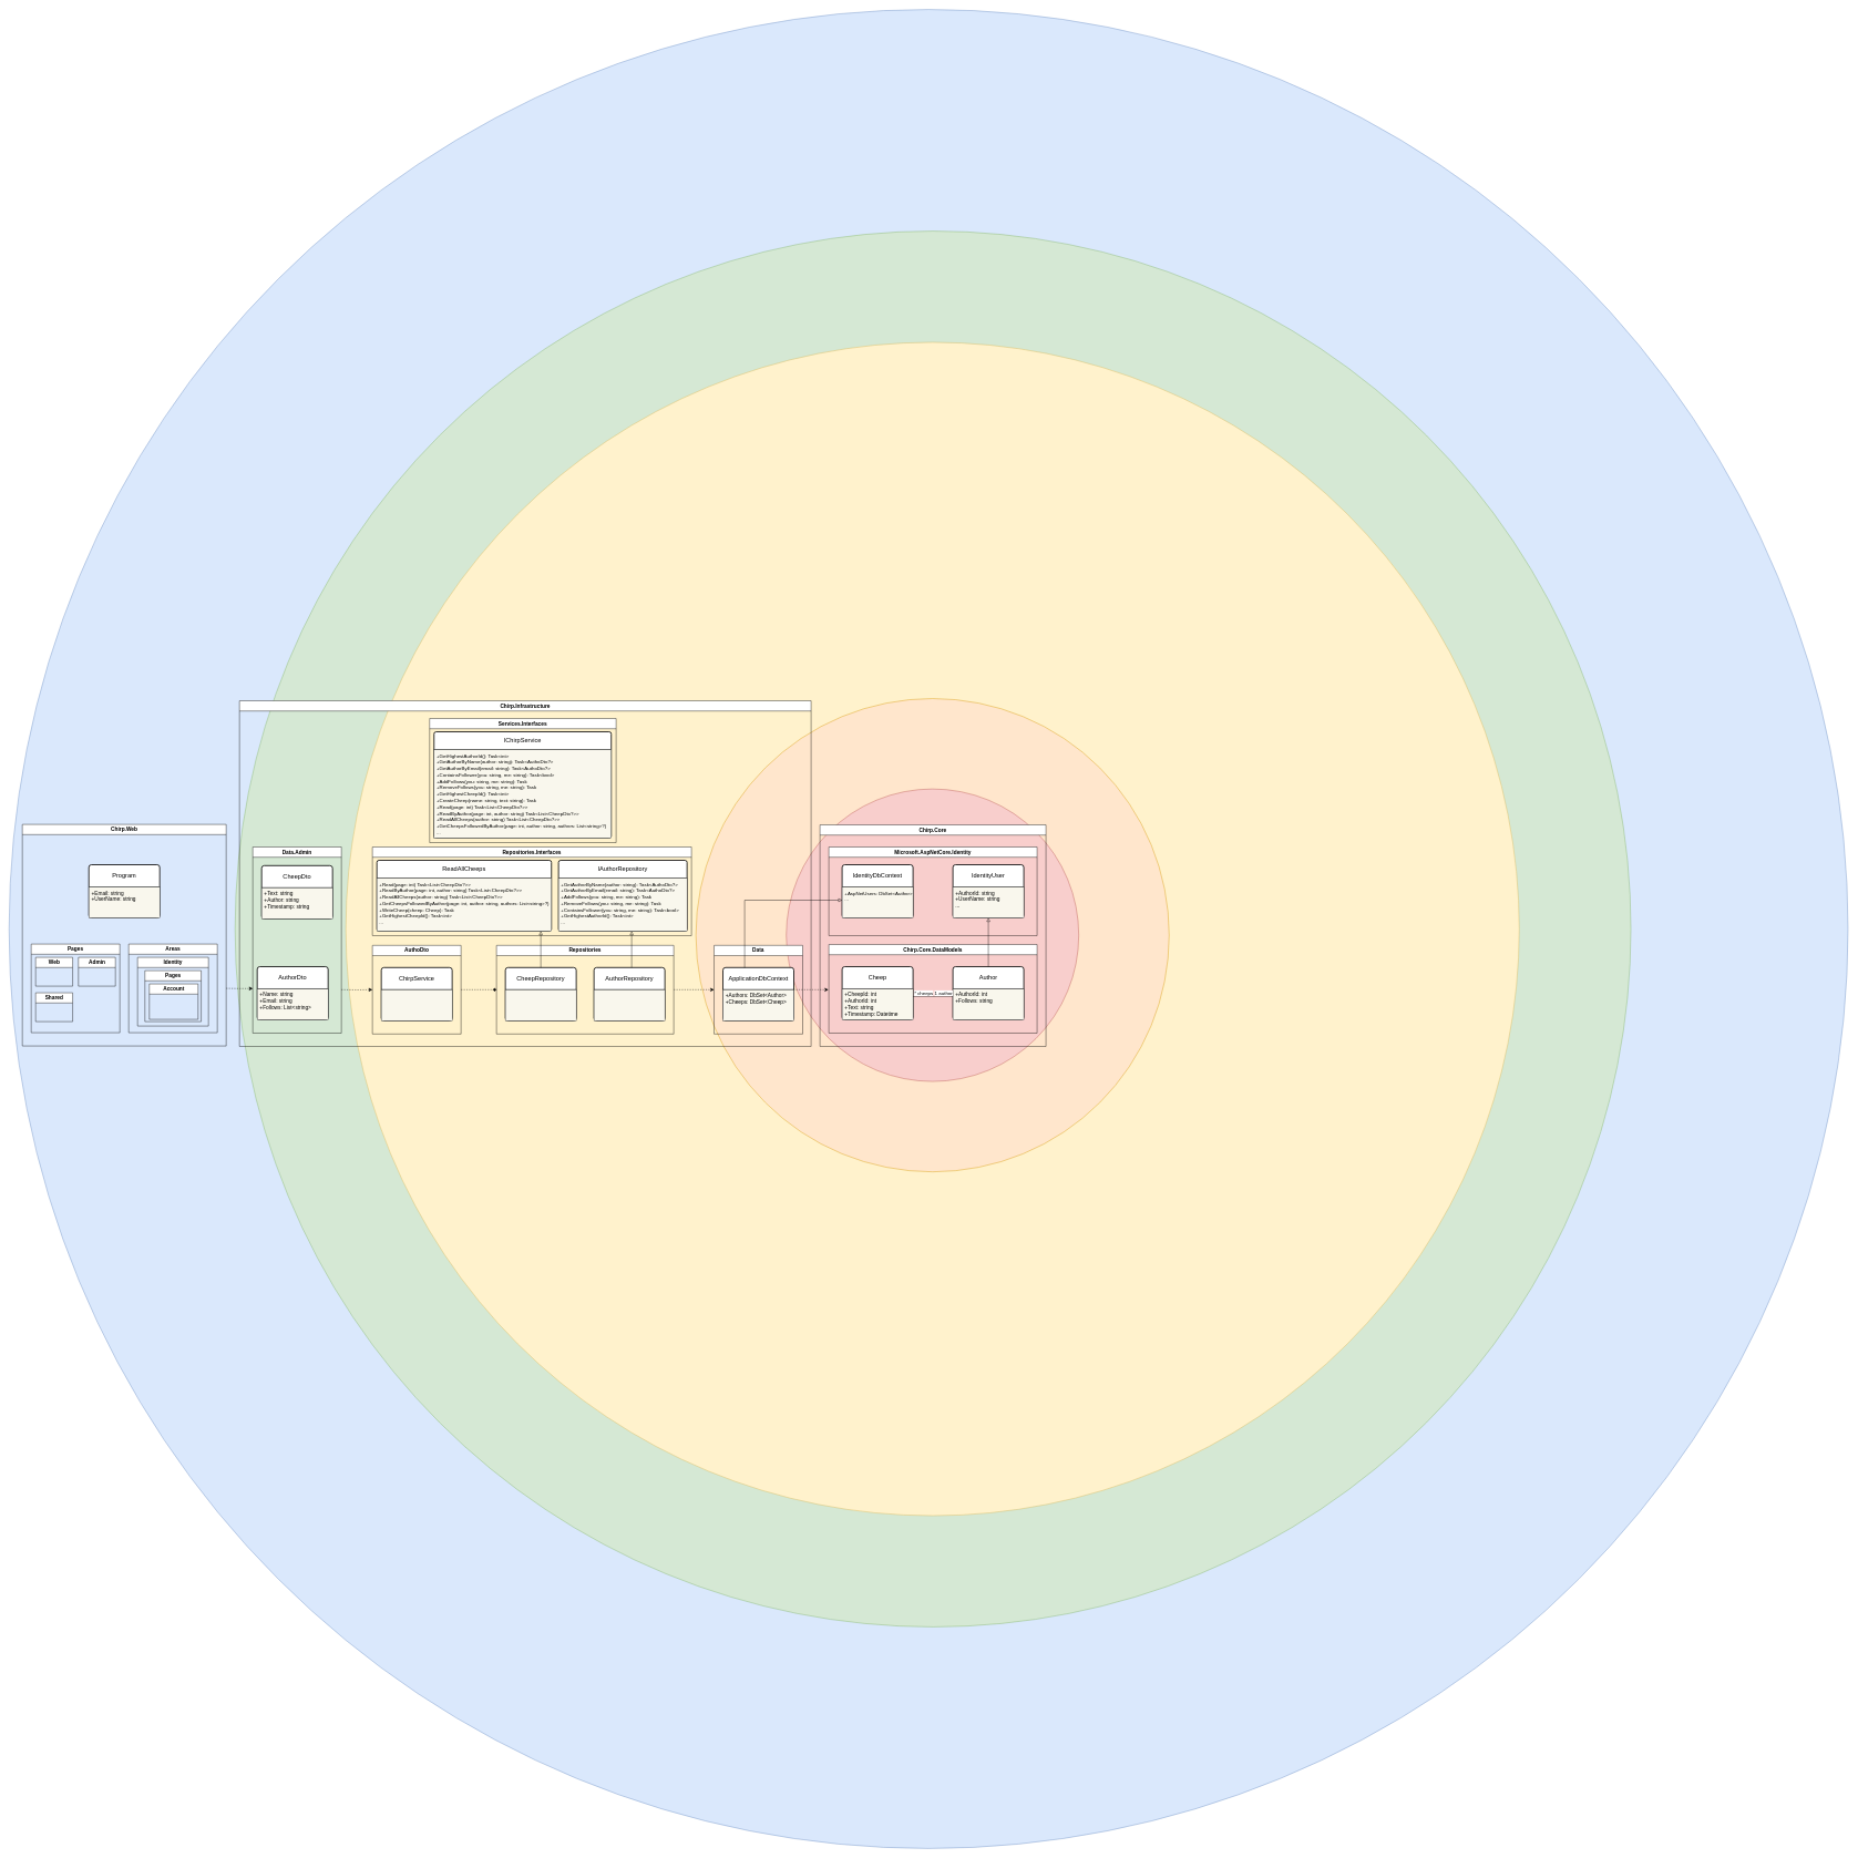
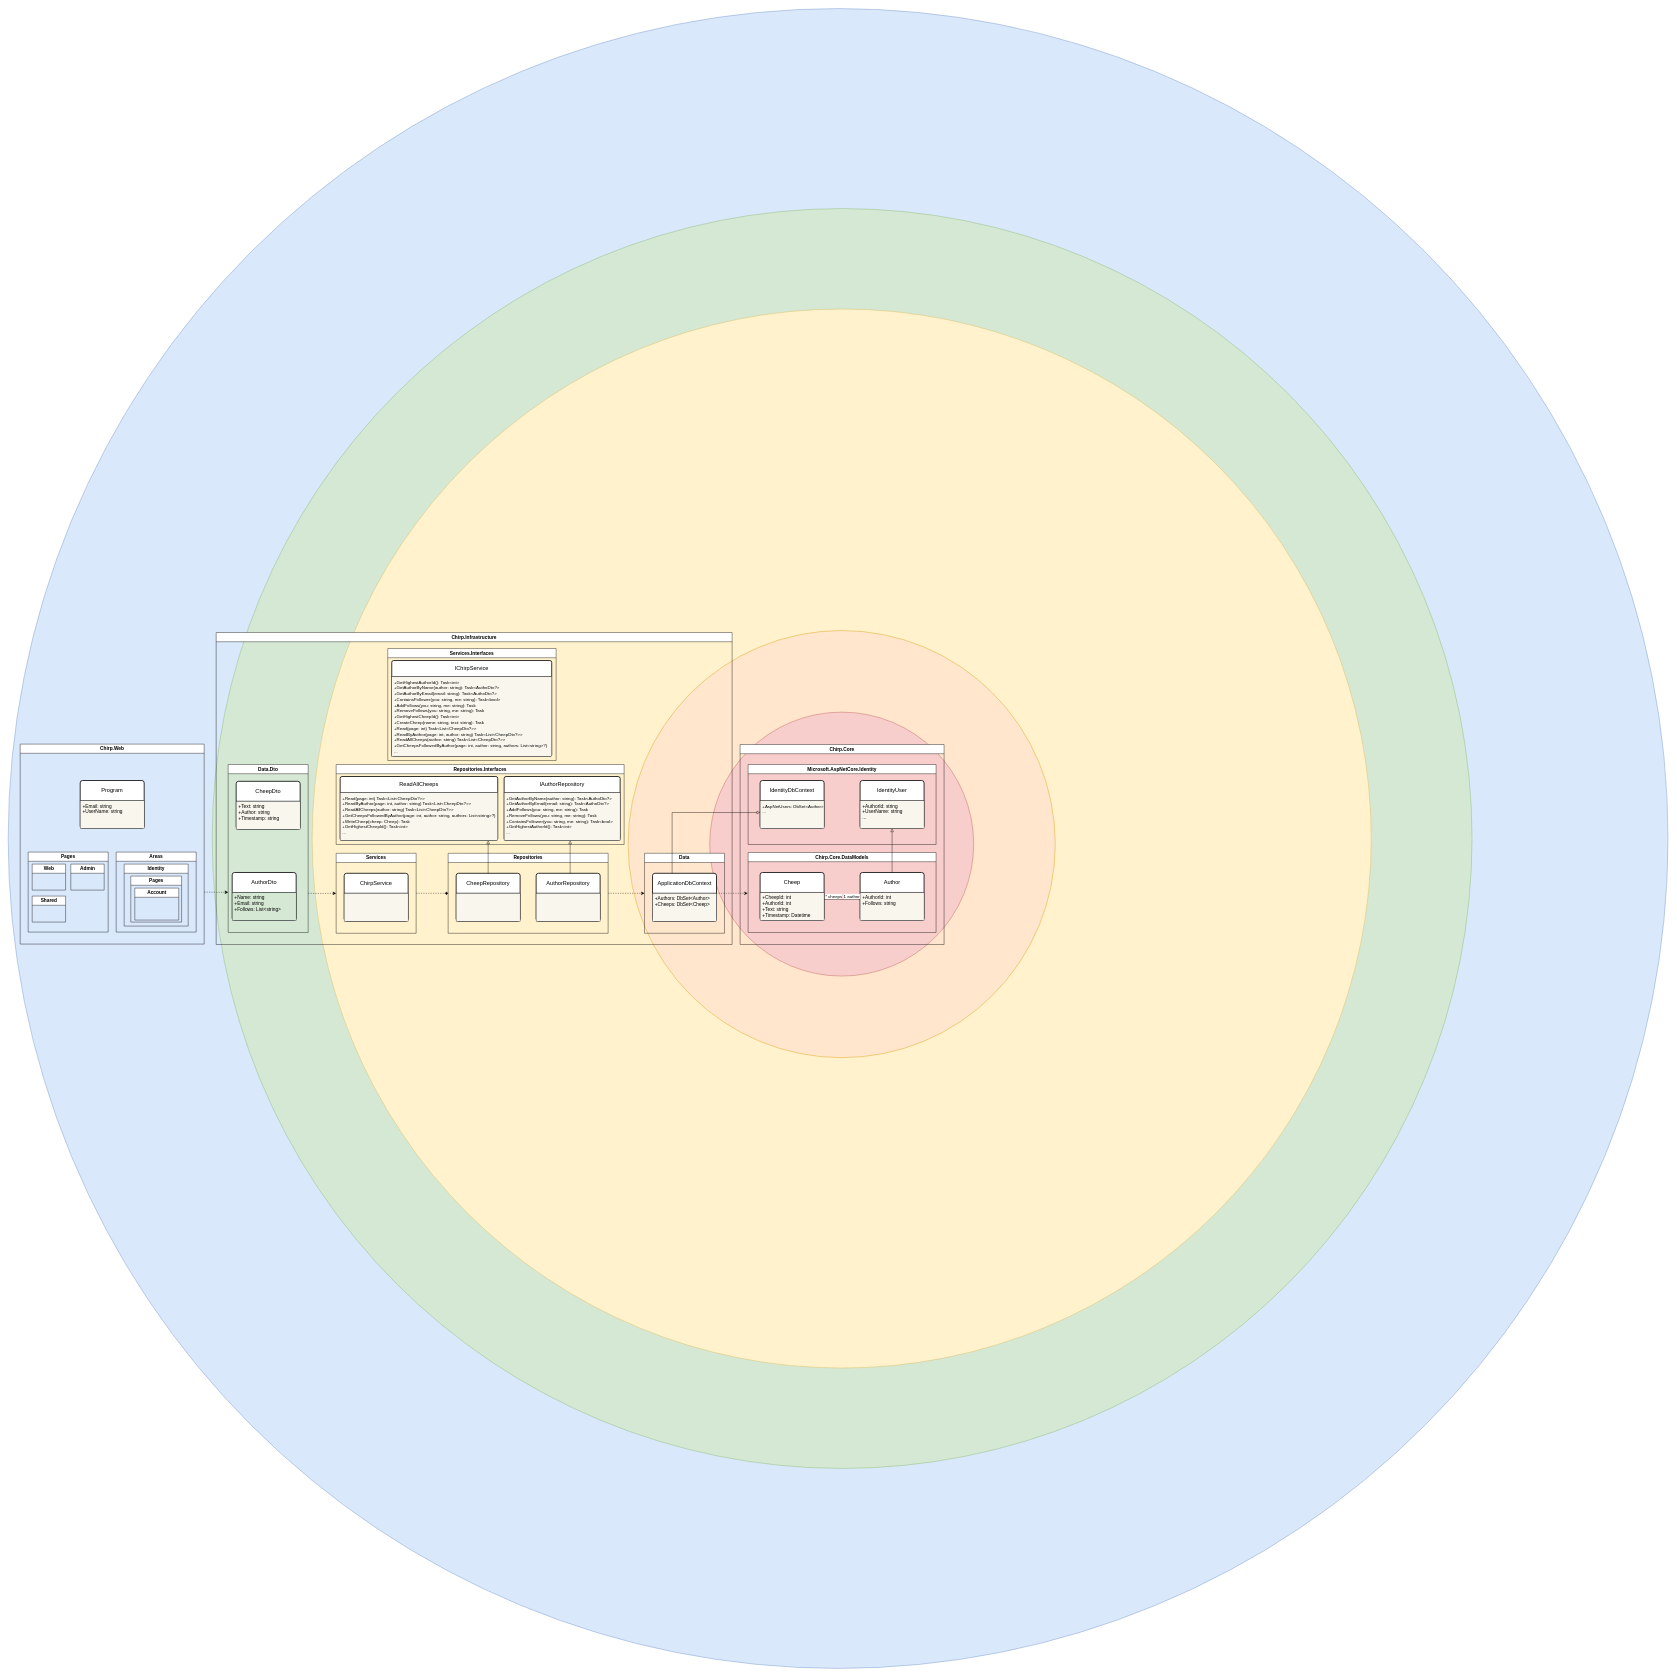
- <mxCell id="31" value="Data.Admin" style="swimlane;whiteSpace=wrap;html=1;" vertex="1" parent="7"><mxGeometry x="30" y="330" width="200" height="420" as="geometry"><mxRectangle x="35" y="270" width="200" height="30" as="alternateBounds" /></mxGeometry></mxCell>
+ <mxCell id="31" value="Data.Dto" style="swimlane;whiteSpace=wrap;html=1;" vertex="1" parent="7"><mxGeometry x="30" y="330" width="200" height="420" as="geometry"><mxRectangle x="35" y="270" width="200" height="30" as="alternateBounds" /></mxGeometry></mxCell>
- <mxCell id="17" value="AuthoDto" style="swimlane;whiteSpace=wrap;html=1;" parent="7" vertex="1"><mxGeometry x="300" y="552" width="200" height="200" as="geometry"><mxRectangle x="35" y="270" width="200" height="30" as="alternateBounds" /></mxGeometry></mxCell>
+ <mxCell id="17" value="Services" style="swimlane;whiteSpace=wrap;html=1;" parent="7" vertex="1"><mxGeometry x="300" y="552" width="200" height="200" as="geometry"><mxRectangle x="35" y="270" width="200" height="30" as="alternateBounds" /></mxGeometry></mxCell>
- <mxCell id="70" value="+Name: string&lt;br&gt;+Email: string&lt;div&gt;+Follows: List&amp;lt;string&amp;gt;&lt;/div&gt;" style="align=left;strokeColor=#36393d;fillColor=#f9f7ed;spacingLeft=4;fontSize=12;verticalAlign=top;resizable=0;rotatable=0;part=1;html=1;" vertex="1" parent="69"><mxGeometry y="50" width="160" height="70" as="geometry" /></mxCell>
+ <mxCell id="70" value="+Name: string&lt;br&gt;+Email: string&lt;div&gt;+Follows: List&amp;lt;string&amp;gt;&lt;/div&gt;" style="align=left;strokeColor=#36393d;fillColor=#d5e8d4;spacingLeft=4;fontSize=12;verticalAlign=top;resizable=0;rotatable=0;part=1;html=1;" vertex="1" parent="69"><mxGeometry y="50" width="160" height="70" as="geometry" /></mxCell>
